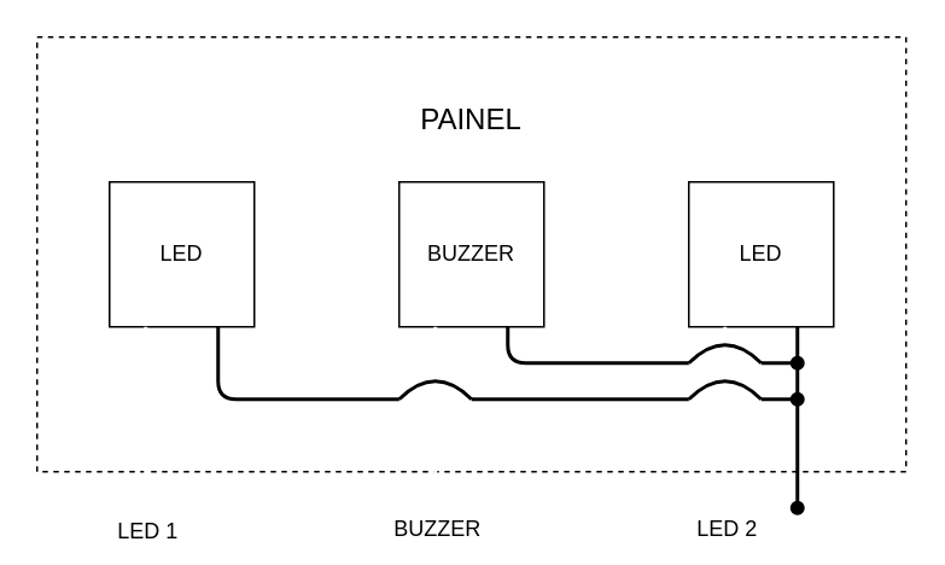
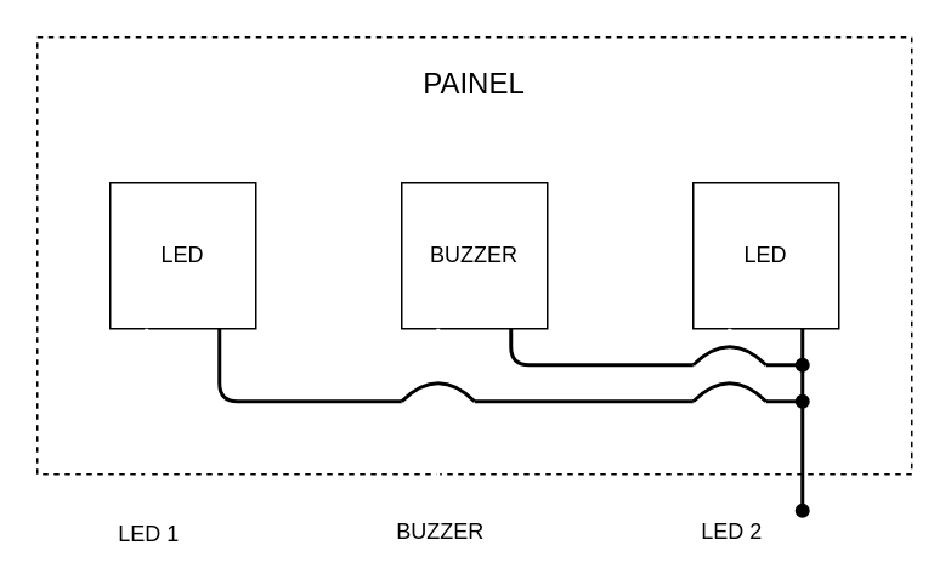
- <mxCell id="6" value="&lt;font style=&quot;font-size: 16px&quot;&gt;PAINEL&lt;/font&gt;" style="text;html=1;strokeColor=none;fillColor=none;align=center;verticalAlign=middle;whiteSpace=wrap;rounded=0;" vertex="1" parent="1"><mxGeometry x="230" y="50" width="60" height="30" as="geometry" /></mxCell>
+ <mxCell id="6" value="&lt;font style=&quot;font-size: 16px&quot;&gt;PAINEL&lt;/font&gt;" style="text;html=1;strokeColor=none;fillColor=none;align=center;verticalAlign=middle;whiteSpace=wrap;rounded=0;" vertex="1" parent="1"><mxGeometry x="230" y="30" width="60" height="30" as="geometry" /></mxCell>
